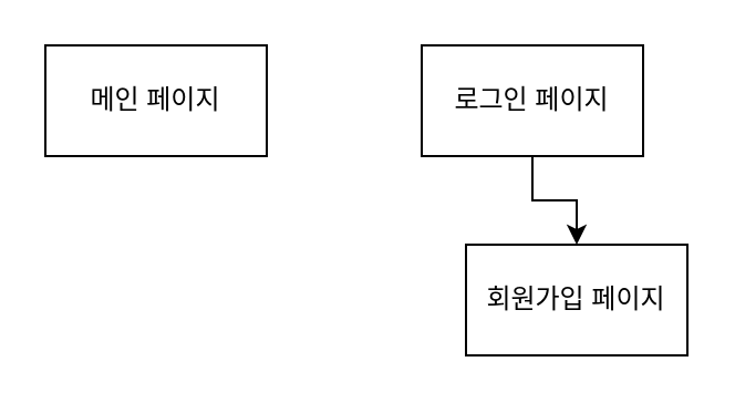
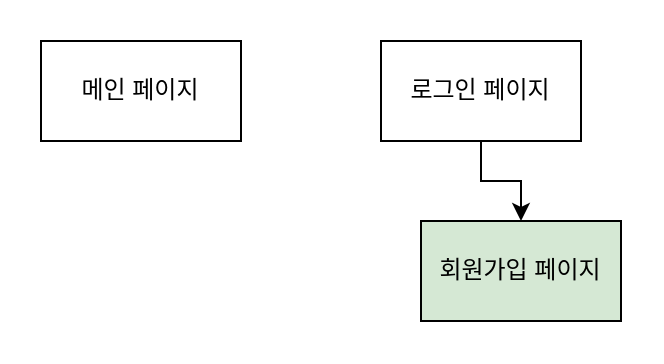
- <mxCell id="5" value="회원가입 페이지" style="rounded=0;whiteSpace=wrap;html=1;" vertex="1" parent="1"><mxGeometry x="210" y="110" width="100" height="50" as="geometry" /></mxCell>
+ <mxCell id="5" value="회원가입 페이지" style="rounded=0;whiteSpace=wrap;html=1;fillColor=#d5e8d4;" vertex="1" parent="1"><mxGeometry x="210" y="110" width="100" height="50" as="geometry" /></mxCell>
